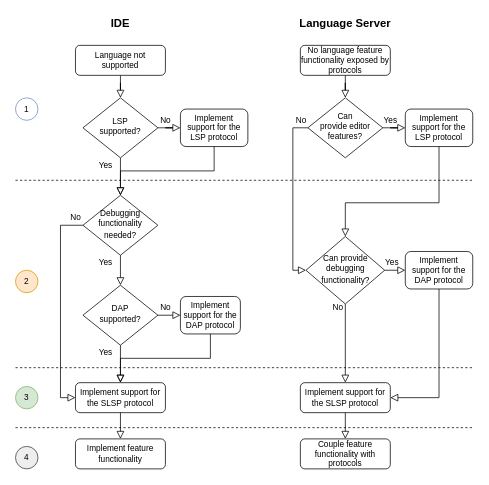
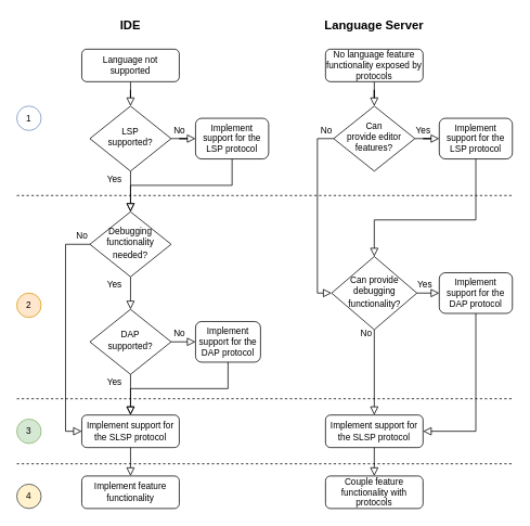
- <mxCell id="26" value="4" style="ellipse;whiteSpace=wrap;html=1;aspect=fixed;fontSize=11;fillColor=#eeeeee;strokeColor=#36393d;" parent="1" vertex="1"><mxGeometry x="20" y="595" width="30" height="30" as="geometry" /></mxCell>
+ <mxCell id="26" value="4" style="ellipse;whiteSpace=wrap;html=1;aspect=fixed;fontSize=11;fillColor=#fff2cc;strokeColor=#36393d;" parent="1" vertex="1"><mxGeometry x="20" y="595" width="30" height="30" as="geometry" /></mxCell>
